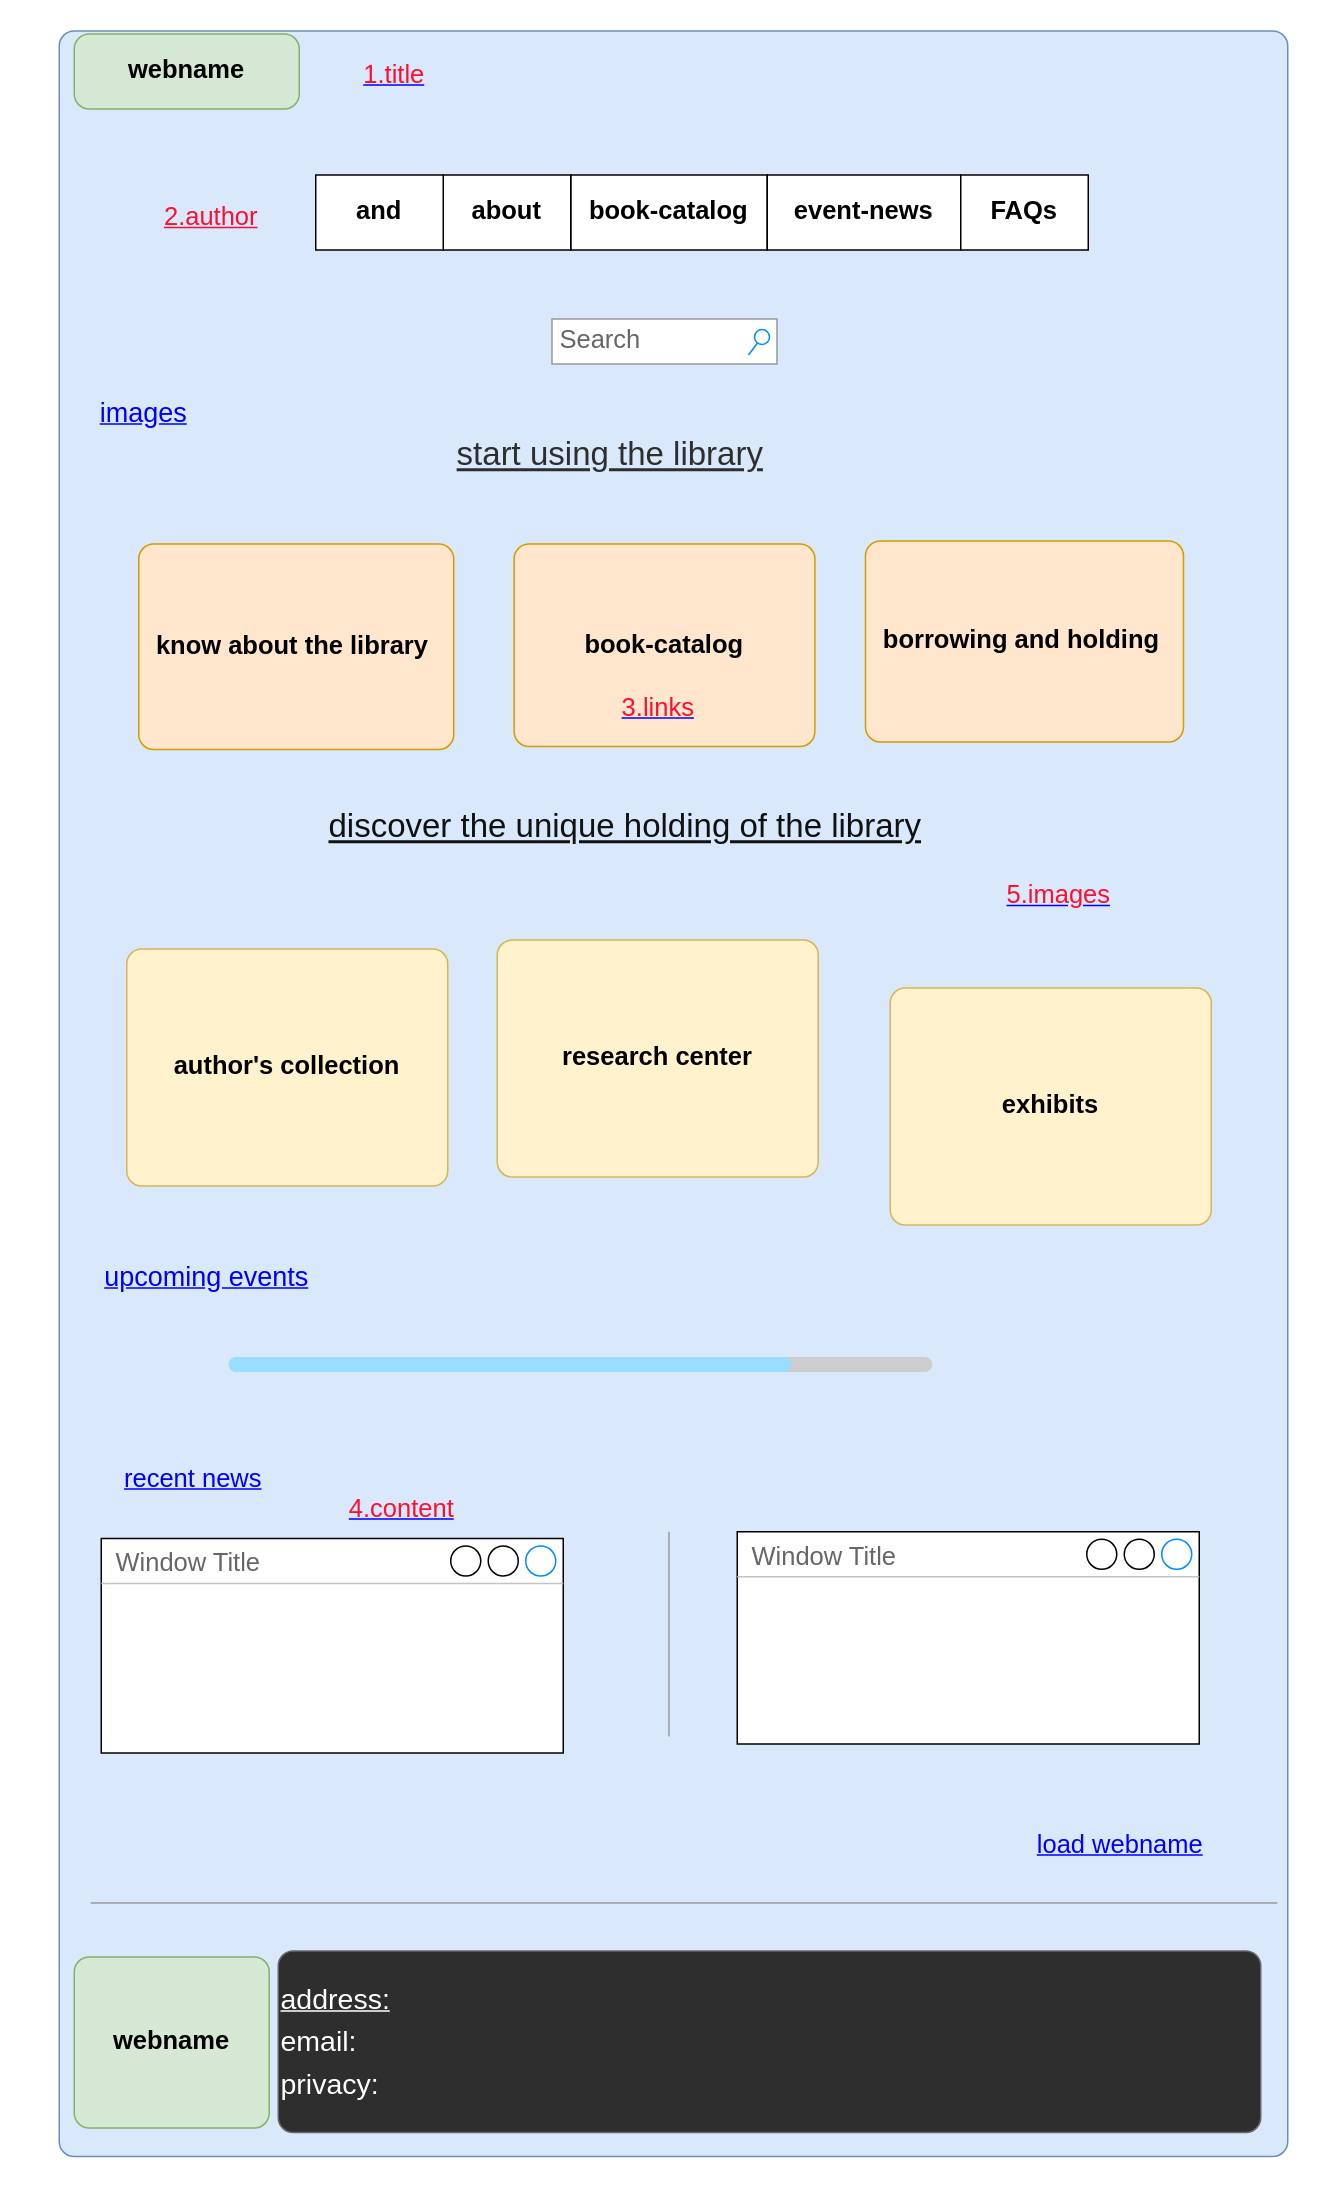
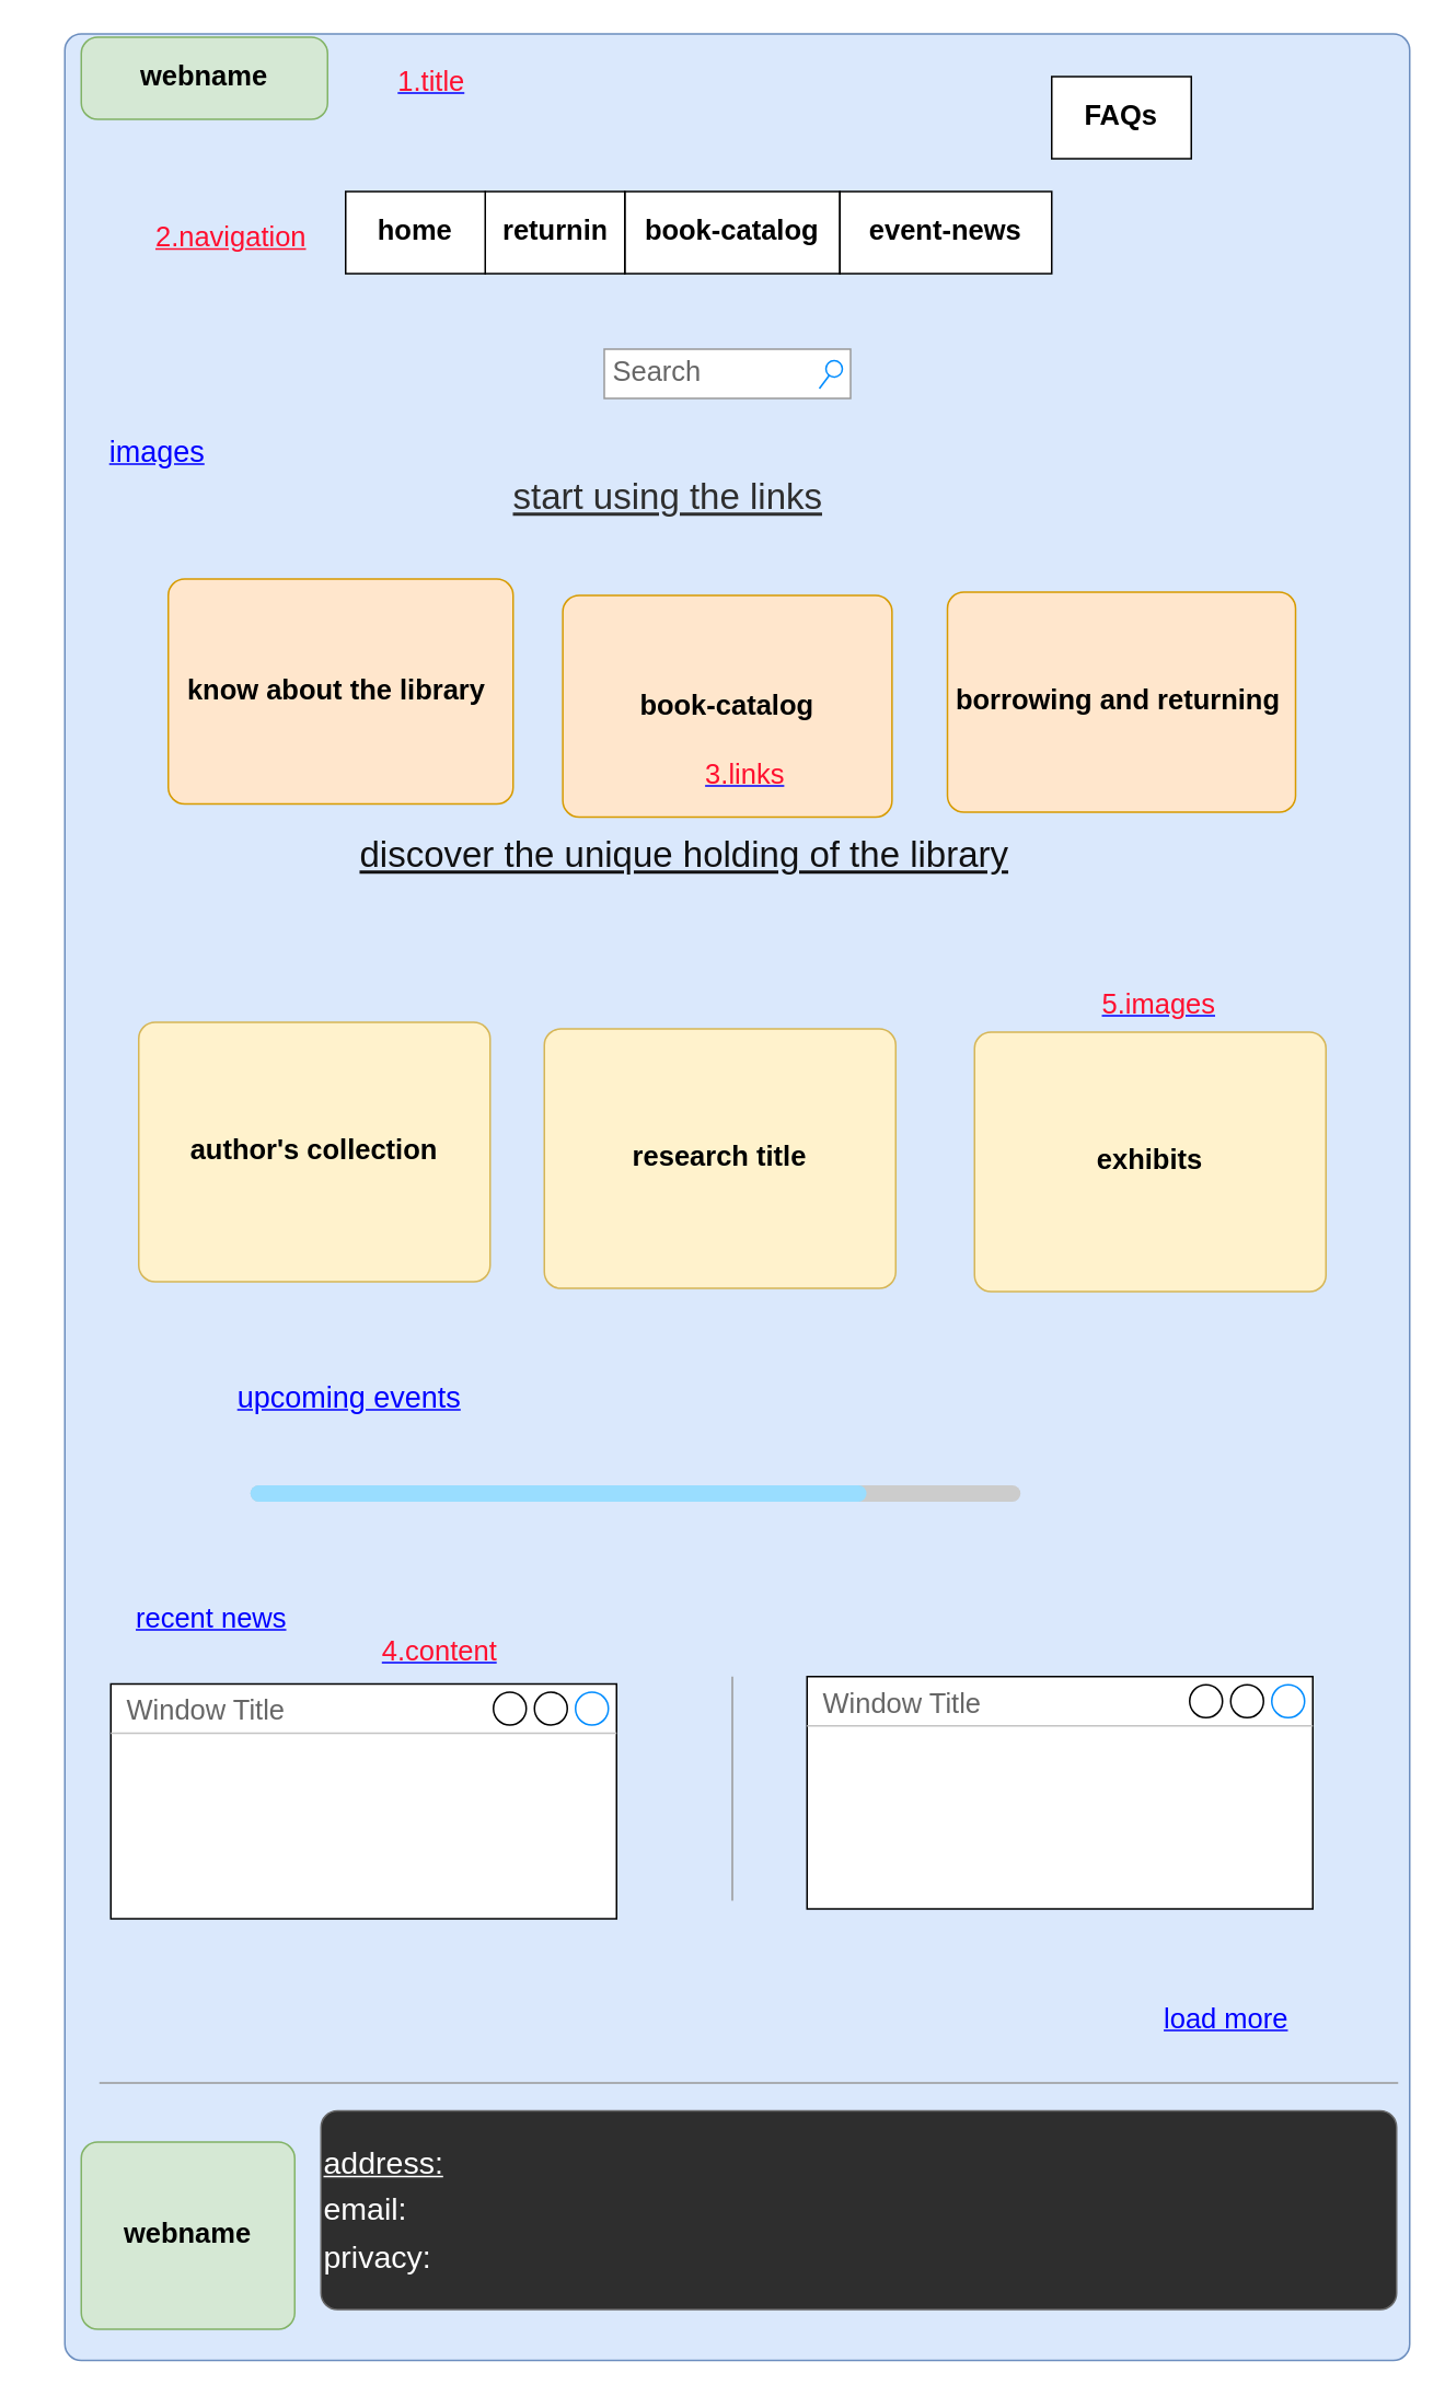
- <mxCell id="6" value="and" style="text;strokeColor=inherit;align=center;verticalAlign=middle;spacingLeft=10;spacingRight=10;overflow=hidden;points=[[0,0.5],[1,0.5]];portConstraint=eastwest;rotatable=0;whiteSpace=wrap;html=1;rSize=5;fillColor=inherit;fontColor=inherit;fontSize=17;fontStyle=1;" vertex="1" parent="1"><mxGeometry x="210" y="116" width="85" height="50" as="geometry" /></mxCell>
+ <mxCell id="6" value="home" style="text;strokeColor=inherit;align=center;verticalAlign=middle;spacingLeft=10;spacingRight=10;overflow=hidden;points=[[0,0.5],[1,0.5]];portConstraint=eastwest;rotatable=0;whiteSpace=wrap;html=1;rSize=5;fillColor=inherit;fontColor=inherit;fontSize=17;fontStyle=1;" vertex="1" parent="1"><mxGeometry x="210" y="116" width="85" height="50" as="geometry" /></mxCell>
- <mxCell id="5" value="about" style="text;strokeColor=inherit;align=center;verticalAlign=middle;spacingLeft=10;spacingRight=10;overflow=hidden;points=[[0,0.5],[1,0.5]];portConstraint=eastwest;rotatable=0;whiteSpace=wrap;html=1;rSize=5;fillColor=inherit;fontColor=inherit;fontSize=17;fontStyle=1;" vertex="1" parent="1"><mxGeometry x="295" y="116" width="85" height="50" as="geometry" /></mxCell>
+ <mxCell id="5" value="returning" style="text;strokeColor=inherit;align=center;verticalAlign=middle;spacingLeft=10;spacingRight=10;overflow=hidden;points=[[0,0.5],[1,0.5]];portConstraint=eastwest;rotatable=0;whiteSpace=wrap;html=1;rSize=5;fillColor=inherit;fontColor=inherit;fontSize=17;fontStyle=1;" vertex="1" parent="1"><mxGeometry x="295" y="116" width="85" height="50" as="geometry" /></mxCell>
- <mxCell id="8" value="FAQs" style="text;strokeColor=inherit;align=center;verticalAlign=middle;spacingLeft=10;spacingRight=10;overflow=hidden;points=[[0,0.5],[1,0.5]];portConstraint=eastwest;rotatable=0;whiteSpace=wrap;html=1;rSize=5;fillColor=inherit;fontColor=inherit;fontSize=17;fontStyle=1;" vertex="1" parent="1"><mxGeometry x="640" y="116" width="85" height="50" as="geometry" /></mxCell>
+ <mxCell id="8" value="FAQs" style="text;strokeColor=inherit;align=center;verticalAlign=middle;spacingLeft=10;spacingRight=10;overflow=hidden;points=[[0,0.5],[1,0.5]];portConstraint=eastwest;rotatable=0;whiteSpace=wrap;html=1;rSize=5;fillColor=inherit;fontColor=inherit;fontSize=17;fontStyle=1;" vertex="1" parent="1"><mxGeometry x="640" y="46" width="85" height="50" as="geometry" /></mxCell>
- <mxCell id="30" value="2.author" style="shape=rectangle;strokeColor=none;fillColor=none;linkText=;fontSize=17;fontColor=#FF0F2F;fontStyle=4;html=1;align=center;" vertex="1" parent="1"><mxGeometry x="65" y="130" width="150" height="30" as="geometry" /></mxCell>
+ <mxCell id="30" value="2.navigation" style="shape=rectangle;strokeColor=none;fillColor=none;linkText=;fontSize=17;fontColor=#FF0F2F;fontStyle=4;html=1;align=center;" vertex="1" parent="1"><mxGeometry x="65" y="130" width="150" height="30" as="geometry" /></mxCell>
- <mxCell id="10" value="start using the library" style="shape=rectangle;strokeColor=none;fillColor=none;linkText=;fontSize=22;fontColor=#2E2E2E;fontStyle=4;html=1;align=center;" vertex="1" parent="1"><mxGeometry x="331" y="288" width="150" height="30" as="geometry" /></mxCell>
+ <mxCell id="10" value="start using the links" style="shape=rectangle;strokeColor=none;fillColor=none;linkText=;fontSize=22;fontColor=#2E2E2E;fontStyle=4;html=1;align=center;" vertex="1" parent="1"><mxGeometry x="331" y="288" width="150" height="30" as="geometry" /></mxCell>
- <mxCell id="13" value="borrowing and holding&amp;nbsp;" style="strokeWidth=1;shadow=0;dashed=0;align=center;html=1;shape=mxgraph.mockup.buttons.button;strokeColor=#d79b00;mainText=;buttonStyle=round;fontSize=17;fontStyle=1;fillColor=#ffe6cc;whiteSpace=wrap;" vertex="1" parent="1"><mxGeometry x="576.5" y="360" width="212" height="134" as="geometry" /></mxCell>
+ <mxCell id="13" value="borrowing and returning&amp;nbsp;" style="strokeWidth=1;shadow=0;dashed=0;align=center;html=1;shape=mxgraph.mockup.buttons.button;strokeColor=#d79b00;mainText=;buttonStyle=round;fontSize=17;fontStyle=1;fillColor=#ffe6cc;whiteSpace=wrap;" vertex="1" parent="1"><mxGeometry x="576.5" y="360" width="212" height="134" as="geometry" /></mxCell>
- <mxCell id="11" value="know about the library&amp;nbsp;" style="strokeWidth=1;shadow=0;dashed=0;align=center;html=1;shape=mxgraph.mockup.buttons.button;strokeColor=#d79b00;mainText=;buttonStyle=round;fontSize=17;fontStyle=1;fillColor=#ffe6cc;whiteSpace=wrap;" vertex="1" parent="1"><mxGeometry x="92" y="362" width="210" height="137" as="geometry" /></mxCell>
+ <mxCell id="11" value="know about the library&amp;nbsp;" style="strokeWidth=1;shadow=0;dashed=0;align=center;html=1;shape=mxgraph.mockup.buttons.button;strokeColor=#d79b00;mainText=;buttonStyle=round;fontSize=17;fontStyle=1;fillColor=#ffe6cc;whiteSpace=wrap;" vertex="1" parent="1"><mxGeometry x="102" y="352" width="210" height="137" as="geometry" /></mxCell>
- <mxCell id="31" value="&lt;font style=&quot;color: rgb(255, 15, 47);&quot;&gt;3.links&lt;/font&gt;" style="shape=rectangle;strokeColor=none;fillColor=none;linkText=;fontSize=17;fontColor=#0000ff;fontStyle=4;html=1;align=center;" vertex="1" parent="1"><mxGeometry x="363" y="457" width="150" height="30" as="geometry" /></mxCell>
+ <mxCell id="31" value="&lt;font style=&quot;color: rgb(255, 15, 47);&quot;&gt;3.links&lt;/font&gt;" style="shape=rectangle;strokeColor=none;fillColor=none;linkText=;fontSize=17;fontColor=#0000ff;fontStyle=4;html=1;align=center;" vertex="1" parent="1"><mxGeometry x="378" y="457" width="150" height="30" as="geometry" /></mxCell>
- <mxCell id="14" value="discover the unique holding of the library" style="shape=rectangle;strokeColor=none;fillColor=none;linkText=;fontSize=22;fontColor=light-dark(#111112, #cdcdff);fontStyle=4;html=1;align=center;" vertex="1" parent="1"><mxGeometry x="149" y="536" width="534" height="30" as="geometry" /></mxCell>
+ <mxCell id="14" value="discover the unique holding of the library" style="shape=rectangle;strokeColor=none;fillColor=none;linkText=;fontSize=22;fontColor=light-dark(#111112, #cdcdff);fontStyle=4;html=1;align=center;" vertex="1" parent="1"><mxGeometry x="149" y="506" width="534" height="30" as="geometry" /></mxCell>
- <mxCell id="33" value="&lt;font style=&quot;color: rgb(255, 15, 47);&quot;&gt;5.images&lt;/font&gt;" style="shape=rectangle;strokeColor=none;fillColor=none;linkText=;fontSize=17;fontColor=#0000ff;fontStyle=4;html=1;align=center;" vertex="1" parent="1"><mxGeometry x="630" y="582" width="150" height="29" as="geometry" /></mxCell>
+ <mxCell id="33" value="&lt;font style=&quot;color: rgb(255, 15, 47);&quot;&gt;5.images&lt;/font&gt;" style="shape=rectangle;strokeColor=none;fillColor=none;linkText=;fontSize=17;fontColor=#0000ff;fontStyle=4;html=1;align=center;" vertex="1" parent="1"><mxGeometry x="630" y="597" width="150" height="29" as="geometry" /></mxCell>
- <mxCell id="16" value="research center" style="strokeWidth=1;shadow=0;dashed=0;align=center;html=1;shape=mxgraph.mockup.buttons.button;strokeColor=#d6b656;mainText=;buttonStyle=round;fontSize=17;fontStyle=1;fillColor=#fff2cc;whiteSpace=wrap;" vertex="1" parent="1"><mxGeometry x="331" y="626" width="214" height="158" as="geometry" /></mxCell>
+ <mxCell id="16" value="research title" style="strokeWidth=1;shadow=0;dashed=0;align=center;html=1;shape=mxgraph.mockup.buttons.button;strokeColor=#d6b656;mainText=;buttonStyle=round;fontSize=17;fontStyle=1;fillColor=#fff2cc;whiteSpace=wrap;" vertex="1" parent="1"><mxGeometry x="331" y="626" width="214" height="158" as="geometry" /></mxCell>
- <mxCell id="15" value="author's collection" style="strokeWidth=1;shadow=0;dashed=0;align=center;html=1;shape=mxgraph.mockup.buttons.button;strokeColor=#d6b656;mainText=;buttonStyle=round;fontSize=17;fontStyle=1;fillColor=#fff2cc;whiteSpace=wrap;" vertex="1" parent="1"><mxGeometry x="84" y="632" width="214" height="158" as="geometry" /></mxCell>
+ <mxCell id="15" value="author's collection" style="strokeWidth=1;shadow=0;dashed=0;align=center;html=1;shape=mxgraph.mockup.buttons.button;strokeColor=#d6b656;mainText=;buttonStyle=round;fontSize=17;fontStyle=1;fillColor=#fff2cc;whiteSpace=wrap;" vertex="1" parent="1"><mxGeometry x="84" y="622" width="214" height="158" as="geometry" /></mxCell>
- <mxCell id="17" value="exhibits" style="strokeWidth=1;shadow=0;dashed=0;align=center;html=1;shape=mxgraph.mockup.buttons.button;strokeColor=#d6b656;mainText=;buttonStyle=round;fontSize=17;fontStyle=1;fillColor=#fff2cc;whiteSpace=wrap;" vertex="1" parent="1"><mxGeometry x="593" y="658" width="214" height="158" as="geometry" /></mxCell>
+ <mxCell id="17" value="exhibits" style="strokeWidth=1;shadow=0;dashed=0;align=center;html=1;shape=mxgraph.mockup.buttons.button;strokeColor=#d6b656;mainText=;buttonStyle=round;fontSize=17;fontStyle=1;fillColor=#fff2cc;whiteSpace=wrap;" vertex="1" parent="1"><mxGeometry x="593" y="628" width="214" height="158" as="geometry" /></mxCell>
- <mxCell id="18" value="upcoming events" style="shape=rectangle;strokeColor=none;fillColor=none;linkText=;fontSize=18;fontColor=#0000ff;fontStyle=4;html=1;align=center;" vertex="1" parent="1"><mxGeometry x="62" y="836" width="150" height="30" as="geometry" /></mxCell>
+ <mxCell id="18" value="upcoming events" style="shape=rectangle;strokeColor=none;fillColor=none;linkText=;fontSize=18;fontColor=#0000ff;fontStyle=4;html=1;align=center;" vertex="1" parent="1"><mxGeometry x="137" y="836" width="150" height="30" as="geometry" /></mxCell>
- <mxCell id="26" value="load webname" style="shape=rectangle;strokeColor=none;fillColor=none;linkText=;fontSize=17;fontColor=#0000ff;fontStyle=4;html=1;align=center;" vertex="1" parent="1"><mxGeometry x="671" y="1215" width="150" height="30" as="geometry" /></mxCell>
+ <mxCell id="26" value="load more" style="shape=rectangle;strokeColor=none;fillColor=none;linkText=;fontSize=17;fontColor=#0000ff;fontStyle=4;html=1;align=center;" vertex="1" parent="1"><mxGeometry x="671" y="1215" width="150" height="30" as="geometry" /></mxCell>
- <mxCell id="27" value="&lt;span style=&quot;font-weight: 400; text-wrap-mode: nowrap; text-decoration-line: underline; line-height: 150%;&quot;&gt;address:&lt;/span&gt;&lt;div style=&quot;font-weight: 400; text-wrap-mode: nowrap; line-height: 150%;&quot;&gt;email:&lt;/div&gt;&lt;div style=&quot;font-weight: 400; text-wrap-mode: nowrap; line-height: 150%;&quot;&gt;privacy:&lt;/div&gt;" style="strokeWidth=1;shadow=0;dashed=0;align=left;html=1;shape=mxgraph.mockup.buttons.button;strokeColor=#666666;fontColor=#FFFFFF;mainText=;buttonStyle=round;fontSize=19;fontStyle=1;fillColor=light-dark(#2E2E2E,#229AFD);whiteSpace=wrap;" vertex="1" parent="1"><mxGeometry x="185" y="1300" width="655" height="121" as="geometry" /></mxCell>
+ <mxCell id="27" value="&lt;span style=&quot;font-weight: 400; text-wrap-mode: nowrap; text-decoration-line: underline; line-height: 150%;&quot;&gt;address:&lt;/span&gt;&lt;div style=&quot;font-weight: 400; text-wrap-mode: nowrap; line-height: 150%;&quot;&gt;email:&lt;/div&gt;&lt;div style=&quot;font-weight: 400; text-wrap-mode: nowrap; line-height: 150%;&quot;&gt;privacy:&lt;/div&gt;" style="strokeWidth=1;shadow=0;dashed=0;align=left;html=1;shape=mxgraph.mockup.buttons.button;strokeColor=#666666;fontColor=#FFFFFF;mainText=;buttonStyle=round;fontSize=19;fontStyle=1;fillColor=light-dark(#2E2E2E,#229AFD);whiteSpace=wrap;" vertex="1" parent="1"><mxGeometry x="195" y="1285" width="655" height="121" as="geometry" /></mxCell>
